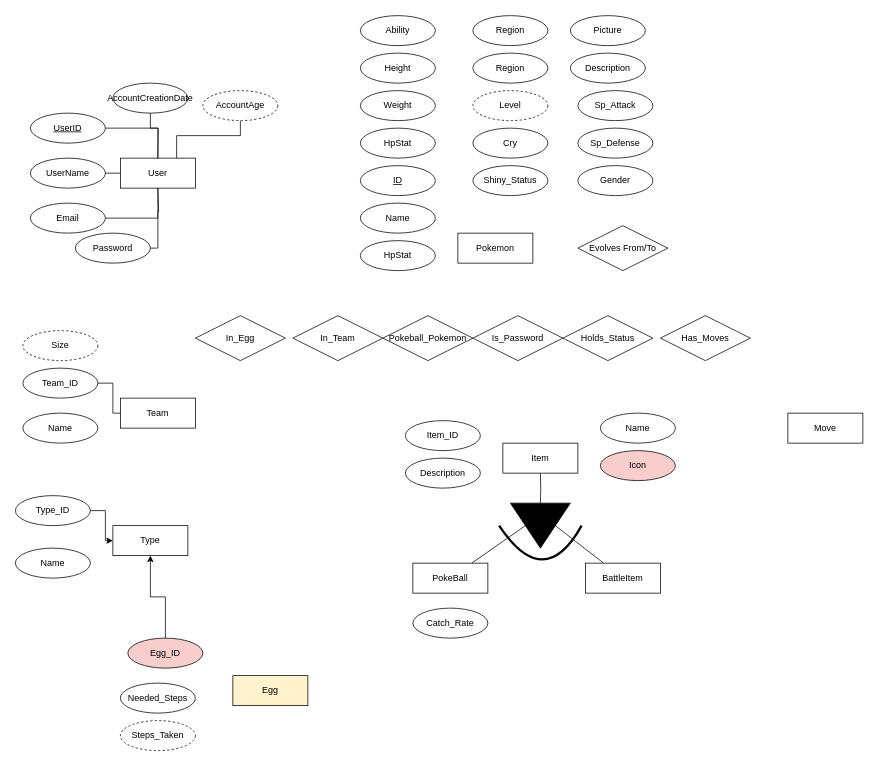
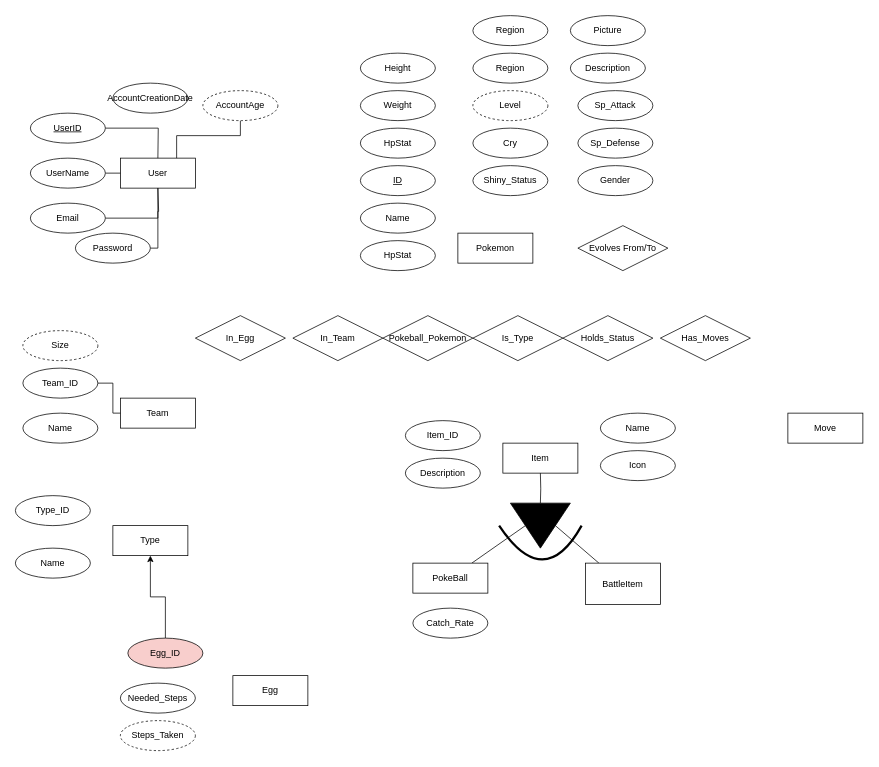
- <mxCell id="22" value="Ability" style="ellipse;whiteSpace=wrap;html=1;align=center;" vertex="1" parent="1"><mxGeometry x="480" y="20" width="100" height="40" as="geometry" /></mxCell>
- <mxCell id="12" style="edgeStyle=orthogonalEdgeStyle;rounded=0;orthogonalLoop=1;jettySize=auto;html=1;endArrow=none;endFill=0;" edge="1" parent="1" source="13" target="2"><mxGeometry relative="1" as="geometry"><Array as="points"><mxPoint x="200" y="170" /><mxPoint x="210" y="170" /></Array></mxGeometry></mxCell>
- <mxCell id="25" value="Is_Password" style="shape=rhombus;perimeter=rhombusPerimeter;whiteSpace=wrap;html=1;align=center;" vertex="1" parent="1"><mxGeometry x="630" y="420" width="120" height="60" as="geometry" /></mxCell>
+ <mxCell id="25" value="Is_Type" style="shape=rhombus;perimeter=rhombusPerimeter;whiteSpace=wrap;html=1;align=center;" vertex="1" parent="1"><mxGeometry x="630" y="420" width="120" height="60" as="geometry" /></mxCell>
- <mxCell id="63" value="Icon" style="ellipse;whiteSpace=wrap;html=1;align=center;fillColor=#f8cecc;" vertex="1" parent="1"><mxGeometry x="800" y="600" width="100" height="40" as="geometry" /></mxCell>
+ <mxCell id="63" value="Icon" style="ellipse;whiteSpace=wrap;html=1;align=center;" vertex="1" parent="1"><mxGeometry x="800" y="600" width="100" height="40" as="geometry" /></mxCell>
- <mxCell id="54" style="edgeStyle=orthogonalEdgeStyle;rounded=0;orthogonalLoop=1;jettySize=auto;html=1;" edge="1" parent="1" source="55" target="50"><mxGeometry relative="1" as="geometry" /></mxCell>
- <mxCell id="47" value="BattleItem" style="whiteSpace=wrap;html=1;align=center;" vertex="1" parent="1"><mxGeometry x="780" y="750" width="100" height="40" as="geometry" /></mxCell>
+ <mxCell id="47" value="BattleItem" style="whiteSpace=wrap;html=1;align=center;" vertex="1" parent="1"><mxGeometry x="780" y="750" width="100" height="55" as="geometry" /></mxCell>
- <mxCell id="48" value="Egg" style="whiteSpace=wrap;html=1;align=center;fillColor=#fff2cc;" vertex="1" parent="1"><mxGeometry x="310" y="900" width="100" height="40" as="geometry" /></mxCell>
+ <mxCell id="48" value="Egg" style="whiteSpace=wrap;html=1;align=center;" vertex="1" parent="1"><mxGeometry x="310" y="900" width="100" height="40" as="geometry" /></mxCell>
